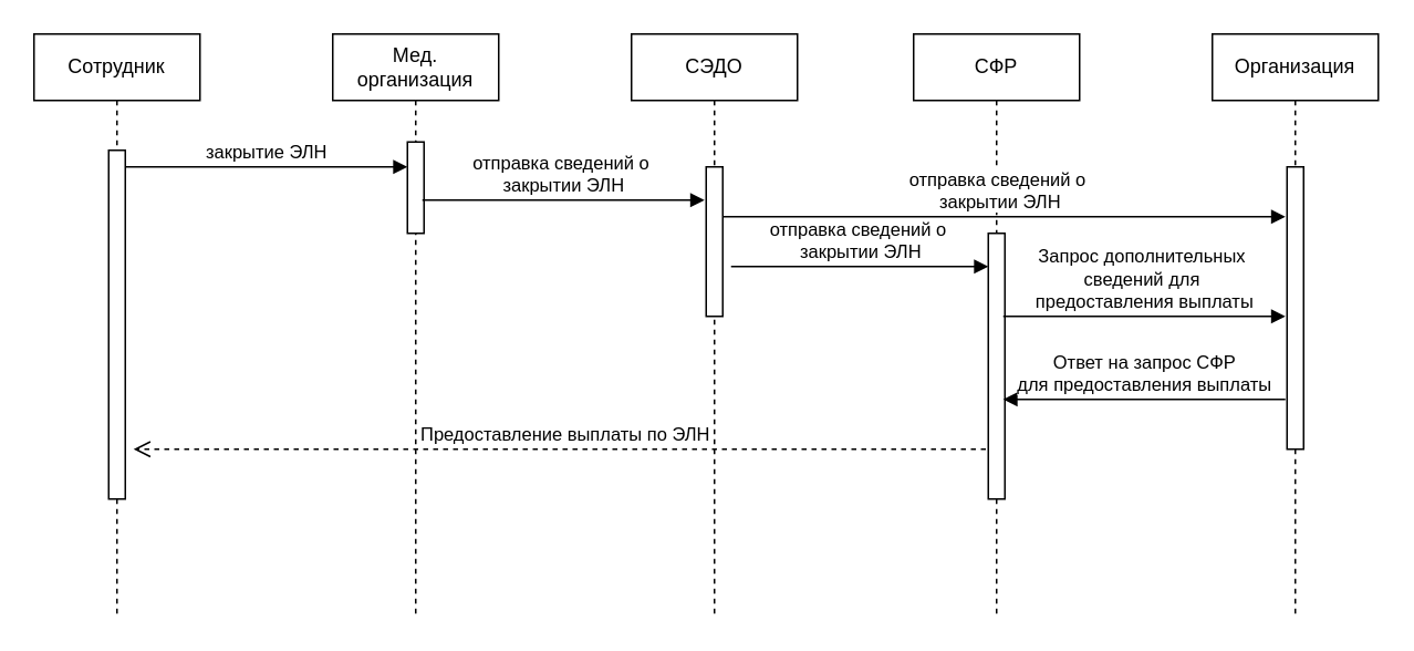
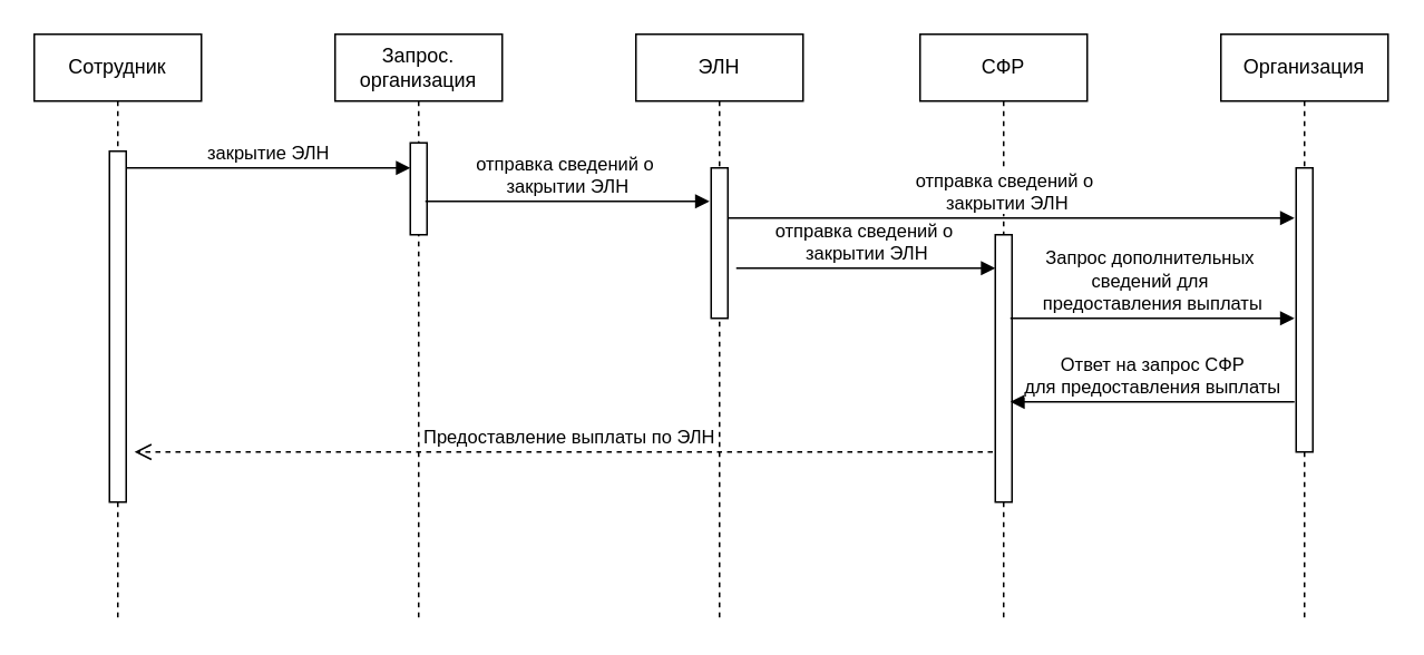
- <mxCell id="4" value="Мед. организация" style="shape=umlLifeline;perimeter=lifelinePerimeter;whiteSpace=wrap;html=1;container=0;dropTarget=0;collapsible=0;recursiveResize=0;outlineConnect=0;portConstraint=eastwest;newEdgeStyle={&quot;edgeStyle&quot;:&quot;elbowEdgeStyle&quot;,&quot;elbow&quot;:&quot;vertical&quot;,&quot;curved&quot;:0,&quot;rounded&quot;:0};" parent="1" vertex="1"><mxGeometry x="200" y="20" width="100" height="350" as="geometry" /></mxCell>
+ <mxCell id="4" value="Запрос. организация" style="shape=umlLifeline;perimeter=lifelinePerimeter;whiteSpace=wrap;html=1;container=0;dropTarget=0;collapsible=0;recursiveResize=0;outlineConnect=0;portConstraint=eastwest;newEdgeStyle={&quot;edgeStyle&quot;:&quot;elbowEdgeStyle&quot;,&quot;elbow&quot;:&quot;vertical&quot;,&quot;curved&quot;:0,&quot;rounded&quot;:0};" parent="1" vertex="1"><mxGeometry x="200" y="20" width="100" height="350" as="geometry" /></mxCell>
- <mxCell id="17" value="СЭДО" style="shape=umlLifeline;perimeter=lifelinePerimeter;whiteSpace=wrap;html=1;container=0;dropTarget=0;collapsible=0;recursiveResize=0;outlineConnect=0;portConstraint=eastwest;newEdgeStyle={&quot;edgeStyle&quot;:&quot;elbowEdgeStyle&quot;,&quot;elbow&quot;:&quot;vertical&quot;,&quot;curved&quot;:0,&quot;rounded&quot;:0};" vertex="1" parent="1"><mxGeometry x="380" y="20" width="100" height="350" as="geometry" /></mxCell>
+ <mxCell id="17" value="ЭЛН" style="shape=umlLifeline;perimeter=lifelinePerimeter;whiteSpace=wrap;html=1;container=0;dropTarget=0;collapsible=0;recursiveResize=0;outlineConnect=0;portConstraint=eastwest;newEdgeStyle={&quot;edgeStyle&quot;:&quot;elbowEdgeStyle&quot;,&quot;elbow&quot;:&quot;vertical&quot;,&quot;curved&quot;:0,&quot;rounded&quot;:0};" vertex="1" parent="1"><mxGeometry x="380" y="20" width="100" height="350" as="geometry" /></mxCell>
